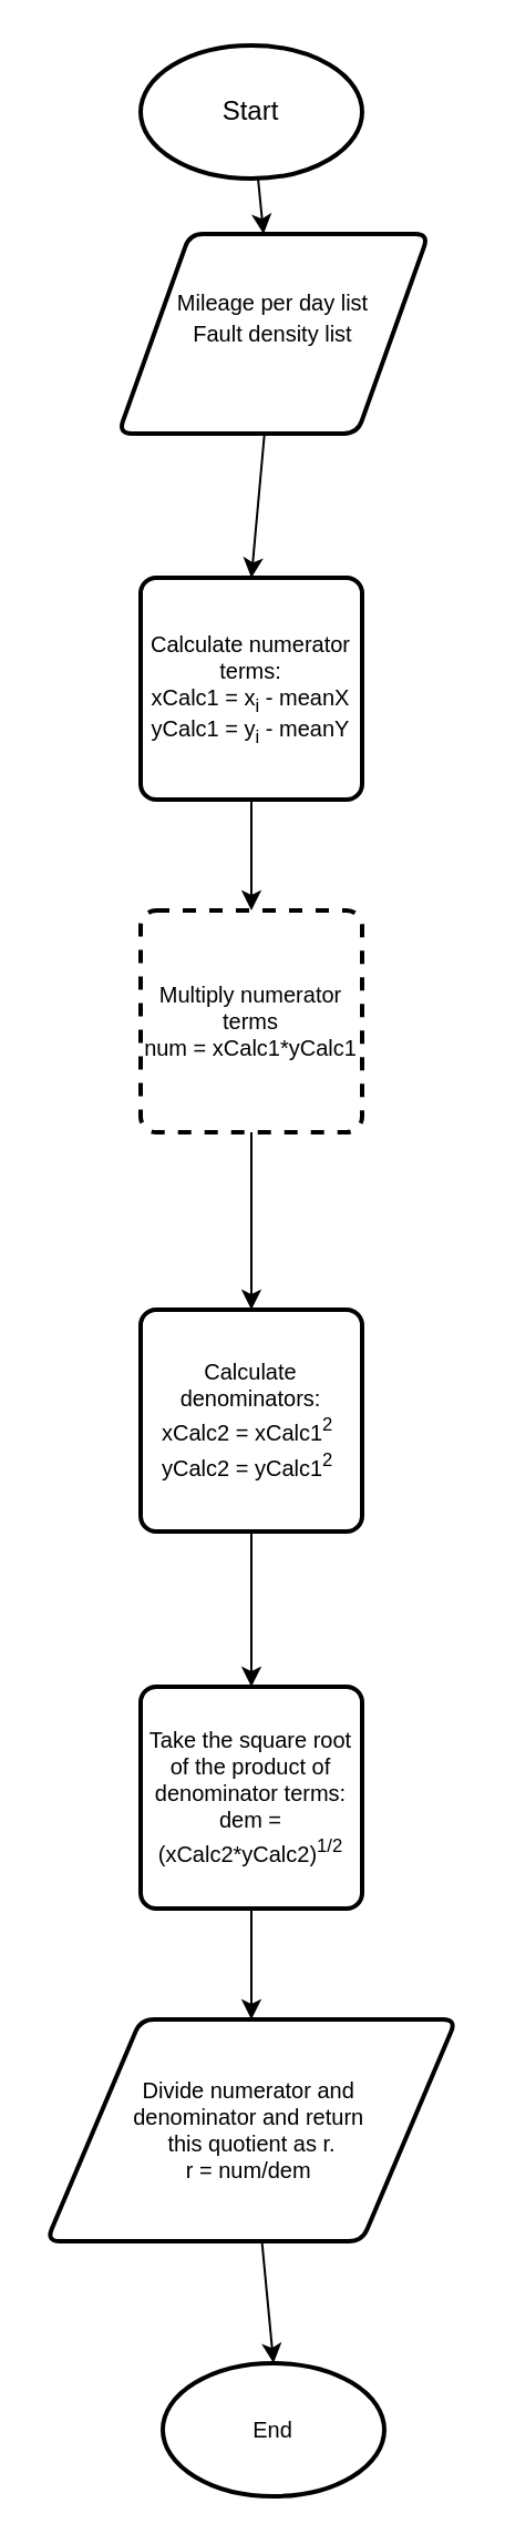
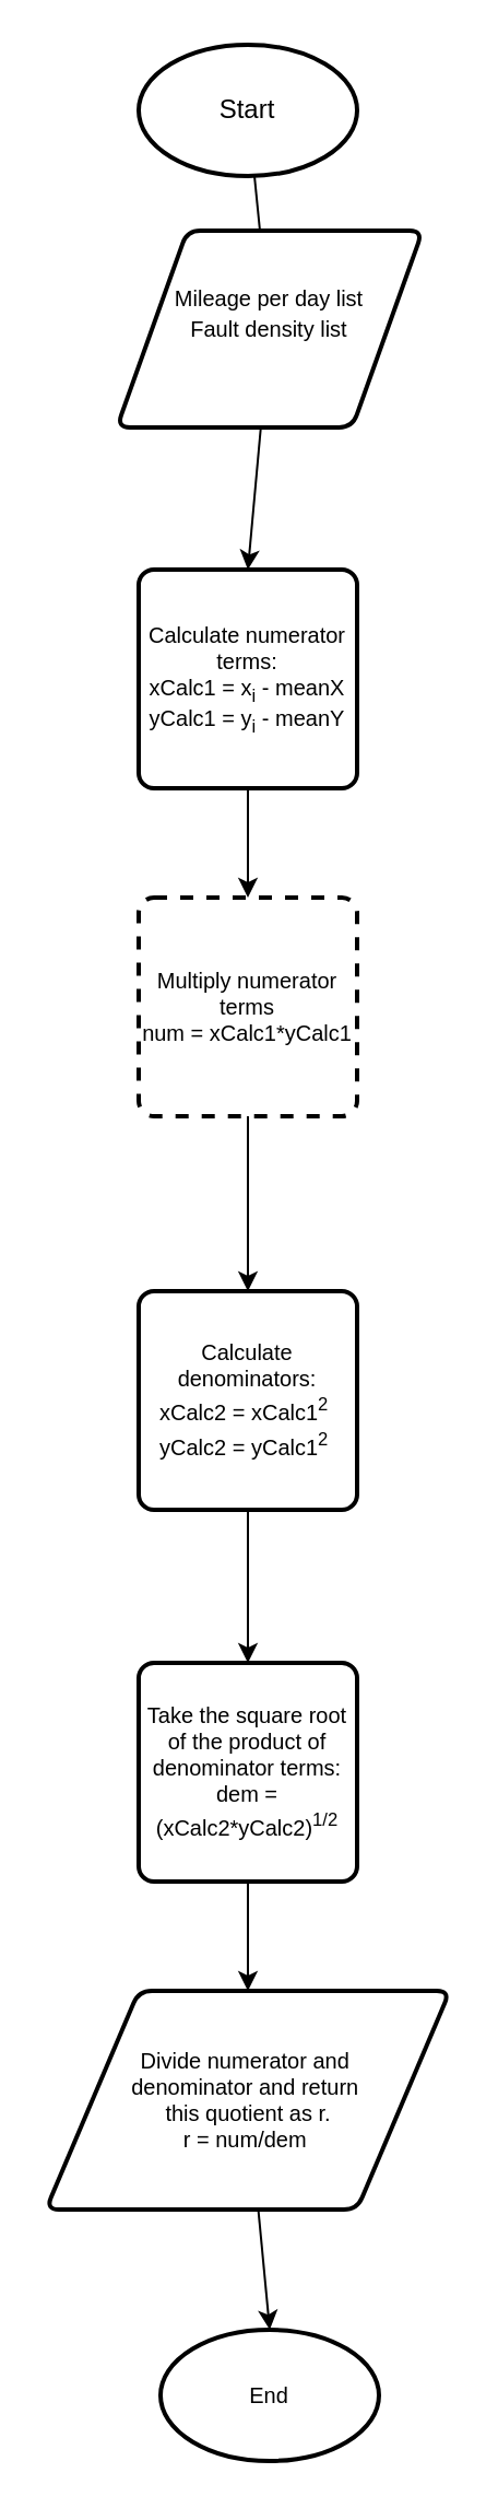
- <mxCell id="2" style="edgeStyle=none;html=1;" edge="1" parent="1" source="3" target="5"><mxGeometry relative="1" as="geometry" /></mxCell>
+ <mxCell id="2" style="edgeStyle=none;html=1;endArrow=none;" edge="1" parent="1" source="3" target="5"><mxGeometry relative="1" as="geometry" /></mxCell>
